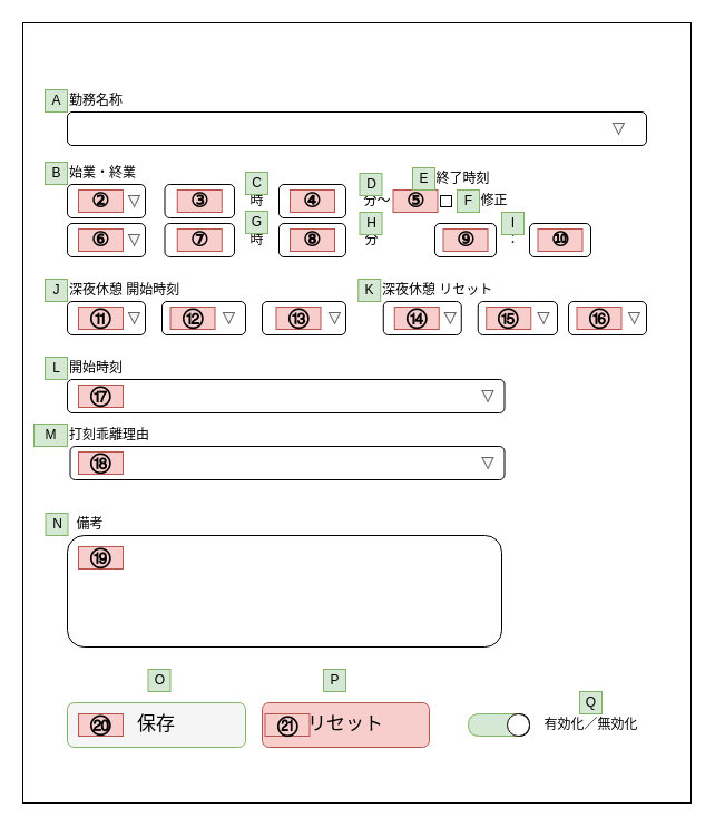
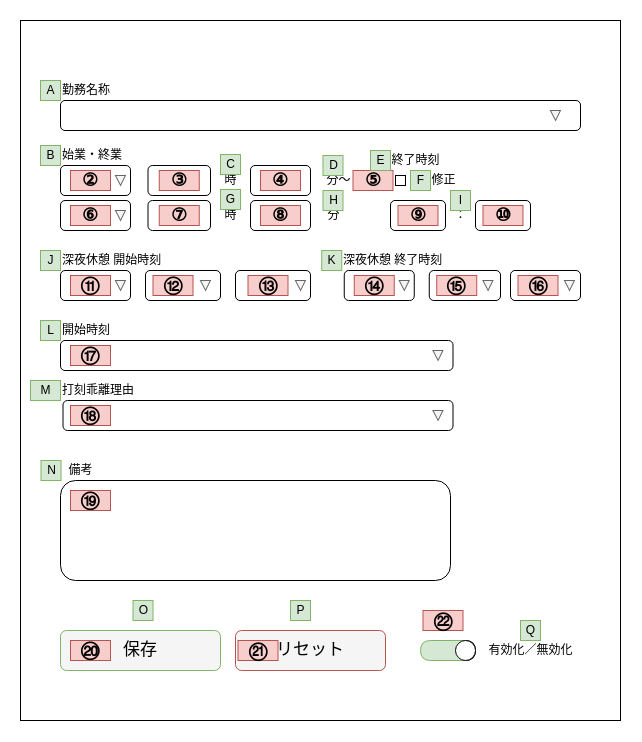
- <mxCell id="46" value="深夜休憩 リセット" style="text;html=1;align=left;verticalAlign=middle;resizable=0;points=[];autosize=1;" parent="1" vertex="1"><mxGeometry x="341.25" y="250" width="110" height="20" as="geometry" /></mxCell>
+ <mxCell id="46" value="深夜休憩 終了時刻" style="text;html=1;align=left;verticalAlign=middle;resizable=0;points=[];autosize=1;" parent="1" vertex="1"><mxGeometry x="341.25" y="250" width="110" height="20" as="geometry" /></mxCell>
+ <mxCell id="81" value="㉒" style="text;html=1;strokeColor=#b85450;fillColor=#f8cecc;align=center;verticalAlign=middle;whiteSpace=wrap;rounded=0;fontSize=18;fontStyle=1" parent="1" vertex="1"><mxGeometry x="422.5" y="610" width="40" height="20" as="geometry" /></mxCell>
- <mxCell id="54" value="リセット" style="rounded=1;whiteSpace=wrap;html=1;labelBackgroundColor=none;fontSize=17;align=center;fillColor=#f8cecc;strokeColor=#b85450;" parent="1" vertex="1"><mxGeometry x="235" y="630" width="150" height="40" as="geometry" /></mxCell>
+ <mxCell id="54" value="リセット" style="rounded=1;whiteSpace=wrap;html=1;labelBackgroundColor=none;fontSize=17;align=center;fillColor=#f5f5f5;strokeColor=#b85450;" parent="1" vertex="1"><mxGeometry x="235" y="630" width="150" height="40" as="geometry" /></mxCell>
